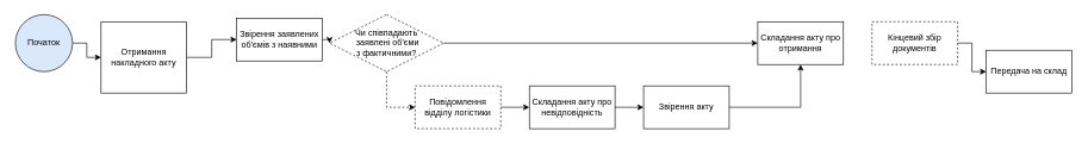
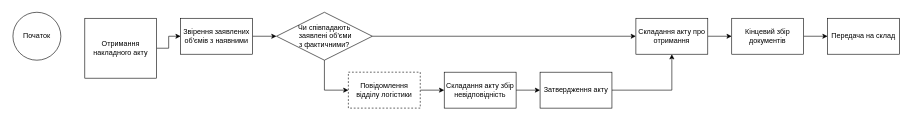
- <mxCell id="10" value="Звірення заявлених об'ємів з наявними" style="rounded=0;whiteSpace=wrap;html=1;" vertex="1" parent="1"><mxGeometry x="330" y="25" width="120" height="60" as="geometry" /></mxCell>
+ <mxCell id="10" value="Звірення заявлених об'ємів з наявними" style="rounded=0;whiteSpace=wrap;html=1;" vertex="1" parent="1"><mxGeometry x="300" y="30" width="120" height="60" as="geometry" /></mxCell>
- <mxCell id="8" value="Початок" style="ellipse;whiteSpace=wrap;html=1;aspect=fixed;fillColor=#dae8fc;" vertex="1" parent="1"><mxGeometry y="20" width="80" height="80" as="geometry" x="20" /></mxCell>
+ <mxCell id="8" value="Початок" style="ellipse;whiteSpace=wrap;html=1;aspect=fixed;" vertex="1" parent="1"><mxGeometry y="20" width="80" height="80" as="geometry" x="20" /></mxCell>
- <mxCell id="7" style="edgeStyle=orthogonalEdgeStyle;rounded=0;orthogonalLoop=1;jettySize=auto;html=1;exitX=1;exitY=0.5;exitDx=0;exitDy=0;entryX=0;entryY=0.5;entryDx=0;entryDy=0;" edge="1" parent="1" source="8" target="6"><mxGeometry relative="1" as="geometry" /></mxCell>
- <mxCell id="4" value="Чи співпадають&lt;br&gt;&amp;nbsp;заявлені об'єми &lt;br&gt;з фактичними?" style="rhombus;whiteSpace=wrap;html=1;dashed=1;" vertex="1" parent="1"><mxGeometry x="460" y="20" width="160" height="80" as="geometry" /></mxCell>
+ <mxCell id="4" value="Чи співпадають&lt;br&gt;&amp;nbsp;заявлені об'єми &lt;br&gt;з фактичними?" style="rhombus;whiteSpace=wrap;html=1;" vertex="1" parent="1"><mxGeometry x="460" y="20" width="160" height="80" as="geometry" /></mxCell>
+ <mxCell id="15" style="edgeStyle=orthogonalEdgeStyle;rounded=0;orthogonalLoop=1;jettySize=auto;html=1;exitX=1;exitY=0.5;exitDx=0;exitDy=0;entryX=0;entryY=0.5;entryDx=0;entryDy=0;" edge="1" parent="1" source="16" target="21"><mxGeometry relative="1" as="geometry" /></mxCell>
- <mxCell id="21" value="Кінцевий збір документів" style="rounded=0;whiteSpace=wrap;html=1;dashed=1;" vertex="1" parent="1"><mxGeometry x="1220" y="30" width="120" height="60" as="geometry" /></mxCell>
+ <mxCell id="21" value="Кінцевий збір документів" style="rounded=0;whiteSpace=wrap;html=1;" vertex="1" parent="1"><mxGeometry x="1220" y="30" width="120" height="60" as="geometry" /></mxCell>
- <mxCell id="19" value="Передача на склад" style="rounded=0;whiteSpace=wrap;html=1;" vertex="1" parent="1"><mxGeometry x="1380" y="70" width="120" height="60" as="geometry" /></mxCell>
+ <mxCell id="19" value="Передача на склад" style="rounded=0;whiteSpace=wrap;html=1;" vertex="1" parent="1"><mxGeometry x="1380" y="30" width="120" height="60" as="geometry" /></mxCell>
- <mxCell id="2" style="edgeStyle=orthogonalEdgeStyle;rounded=0;orthogonalLoop=1;jettySize=auto;html=1;exitX=0.5;exitY=1;exitDx=0;exitDy=0;entryX=0;entryY=0.5;entryDx=0;entryDy=0;dashed=1;" edge="1" parent="1" source="4" target="18"><mxGeometry relative="1" as="geometry" /></mxCell>
+ <mxCell id="2" style="edgeStyle=orthogonalEdgeStyle;rounded=0;orthogonalLoop=1;jettySize=auto;html=1;exitX=0.5;exitY=1;exitDx=0;exitDy=0;entryX=0;entryY=0.5;entryDx=0;entryDy=0;" edge="1" parent="1" source="4" target="18"><mxGeometry relative="1" as="geometry" /></mxCell>
- <mxCell id="12" value="Складання акту про невідповідність" style="rounded=0;whiteSpace=wrap;html=1;" vertex="1" parent="1"><mxGeometry x="740" y="120" width="120" height="60" as="geometry" /></mxCell>
+ <mxCell id="12" value="Складання акту збір невідповідність" style="rounded=0;whiteSpace=wrap;html=1;" vertex="1" parent="1"><mxGeometry x="740" y="120" width="120" height="60" as="geometry" /></mxCell>
- <mxCell id="14" value="Звірення акту" style="rounded=0;whiteSpace=wrap;html=1;" vertex="1" parent="1"><mxGeometry x="900" y="120" width="120" height="60" as="geometry" /></mxCell>
+ <mxCell id="14" value="Затвердження акту" style="rounded=0;whiteSpace=wrap;html=1;" vertex="1" parent="1"><mxGeometry x="900" y="120" width="120" height="60" as="geometry" /></mxCell>
